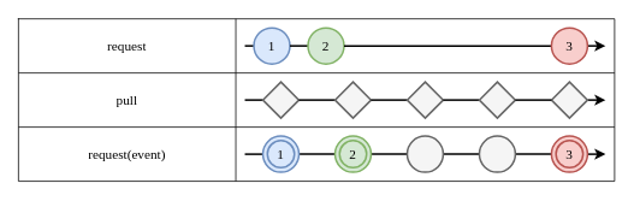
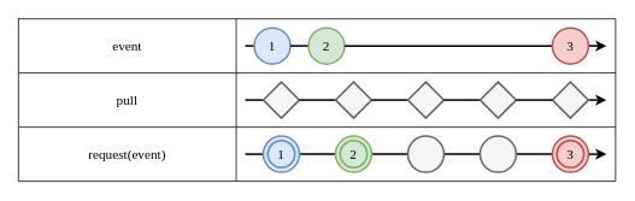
- <mxCell id="4" value="request" style="shape=partialRectangle;html=1;whiteSpace=wrap;connectable=0;strokeColor=inherit;overflow=hidden;fillColor=none;top=0;left=0;bottom=0;right=0;pointerEvents=1;fontSize=15;fontFamily=Lucida Console;align=center;strokeWidth=2;" vertex="1" parent="3"><mxGeometry width="241" height="60" as="geometry"><mxRectangle width="241" height="60" as="alternateBounds" /></mxGeometry></mxCell>
+ <mxCell id="4" value="event" style="shape=partialRectangle;html=1;whiteSpace=wrap;connectable=0;strokeColor=inherit;overflow=hidden;fillColor=none;top=0;left=0;bottom=0;right=0;pointerEvents=1;fontSize=15;fontFamily=Lucida Console;align=center;strokeWidth=2;" vertex="1" parent="3"><mxGeometry width="241" height="60" as="geometry"><mxRectangle width="241" height="60" as="alternateBounds" /></mxGeometry></mxCell>
